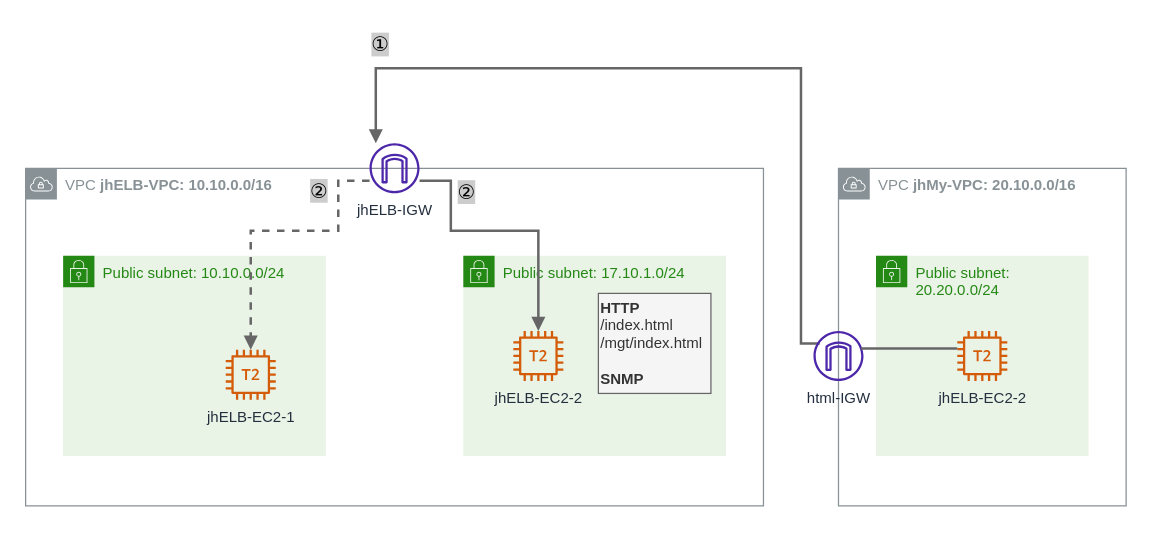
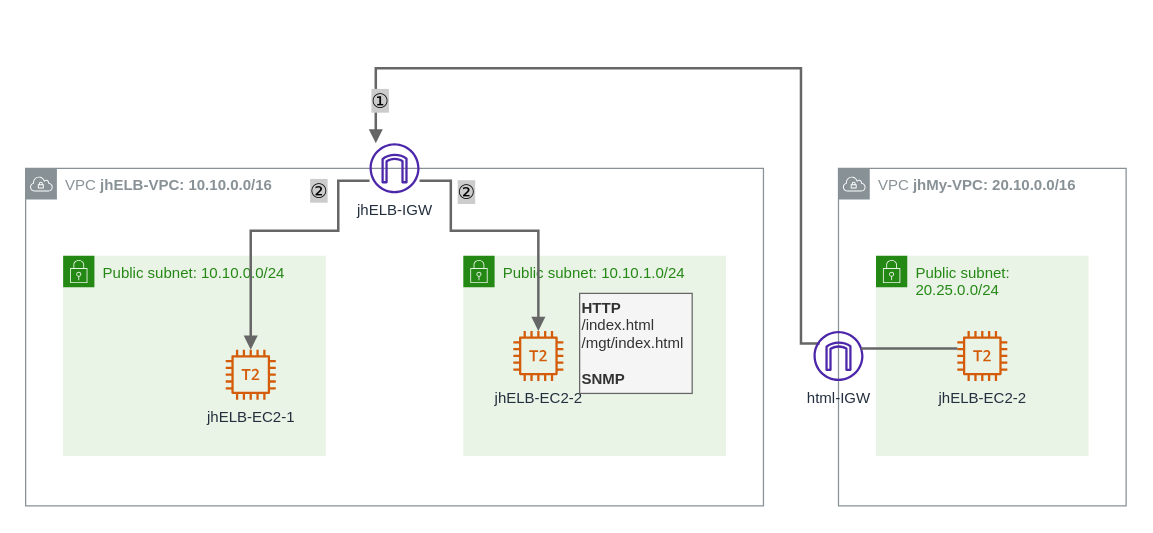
- <mxCell id="17" value="①" style="text;html=1;strokeColor=none;fillColor=none;align=center;verticalAlign=middle;whiteSpace=wrap;rounded=0;labelBackgroundColor=#CCCCCC;fontSize=16;" parent="1" vertex="1"><mxGeometry x="292" y="20" width="24" height="30" as="geometry" /></mxCell>
+ <mxCell id="17" value="①" style="text;html=1;strokeColor=none;fillColor=none;align=center;verticalAlign=middle;whiteSpace=wrap;rounded=0;labelBackgroundColor=#CCCCCC;fontSize=16;" parent="1" vertex="1"><mxGeometry x="292" y="65" width="24" height="30" as="geometry" /></mxCell>
- <mxCell id="11" style="edgeStyle=orthogonalEdgeStyle;rounded=0;orthogonalLoop=1;jettySize=auto;html=1;strokeWidth=2;endArrow=block;endFill=1;fillColor=#f5f5f5;strokeColor=#666666;dashed=1;" parent="1" source="13" target="4" edge="1"><mxGeometry relative="1" as="geometry"><Array as="points"><mxPoint x="270" y="144" /><mxPoint x="270" y="184" /><mxPoint x="200" y="184" /></Array></mxGeometry></mxCell>
+ <mxCell id="11" style="edgeStyle=orthogonalEdgeStyle;rounded=0;orthogonalLoop=1;jettySize=auto;html=1;strokeWidth=2;endArrow=block;endFill=1;fillColor=#f5f5f5;strokeColor=#666666;" parent="1" source="13" target="4" edge="1"><mxGeometry relative="1" as="geometry"><Array as="points"><mxPoint x="270" y="144" /><mxPoint x="270" y="184" /><mxPoint x="200" y="184" /></Array></mxGeometry></mxCell>
- <mxCell id="5" value="Public subnet: 17.10.1.0/24" style="points=[[0,0],[0.25,0],[0.5,0],[0.75,0],[1,0],[1,0.25],[1,0.5],[1,0.75],[1,1],[0.75,1],[0.5,1],[0.25,1],[0,1],[0,0.75],[0,0.5],[0,0.25]];outlineConnect=0;gradientColor=none;html=1;whiteSpace=wrap;fontSize=12;fontStyle=0;container=1;pointerEvents=0;collapsible=0;recursiveResize=0;shape=mxgraph.aws4.group;grIcon=mxgraph.aws4.group_security_group;grStroke=0;strokeColor=#248814;fillColor=#E9F3E6;verticalAlign=top;align=left;spacingLeft=30;fontColor=#248814;dashed=0;" parent="1" vertex="1"><mxGeometry x="370" y="204" width="210" height="160" as="geometry" /></mxCell>
+ <mxCell id="5" value="Public subnet: 10.10.1.0/24" style="points=[[0,0],[0.25,0],[0.5,0],[0.75,0],[1,0],[1,0.25],[1,0.5],[1,0.75],[1,1],[0.75,1],[0.5,1],[0.25,1],[0,1],[0,0.75],[0,0.5],[0,0.25]];outlineConnect=0;gradientColor=none;html=1;whiteSpace=wrap;fontSize=12;fontStyle=0;container=1;pointerEvents=0;collapsible=0;recursiveResize=0;shape=mxgraph.aws4.group;grIcon=mxgraph.aws4.group_security_group;grStroke=0;strokeColor=#248814;fillColor=#E9F3E6;verticalAlign=top;align=left;spacingLeft=30;fontColor=#248814;dashed=0;" parent="1" vertex="1"><mxGeometry x="370" y="204" width="210" height="160" as="geometry" /></mxCell>
- <mxCell id="9" value="Public subnet: 20.20.0.0/24" style="points=[[0,0],[0.25,0],[0.5,0],[0.75,0],[1,0],[1,0.25],[1,0.5],[1,0.75],[1,1],[0.75,1],[0.5,1],[0.25,1],[0,1],[0,0.75],[0,0.5],[0,0.25]];outlineConnect=0;gradientColor=none;html=1;whiteSpace=wrap;fontSize=12;fontStyle=0;container=1;pointerEvents=0;collapsible=0;recursiveResize=0;shape=mxgraph.aws4.group;grIcon=mxgraph.aws4.group_security_group;grStroke=0;strokeColor=#248814;fillColor=#E9F3E6;verticalAlign=top;align=left;spacingLeft=30;fontColor=#248814;dashed=0;" parent="1" vertex="1"><mxGeometry x="700" y="204" width="170" height="160" as="geometry" /></mxCell>
+ <mxCell id="9" value="Public subnet: 20.25.0.0/24" style="points=[[0,0],[0.25,0],[0.5,0],[0.75,0],[1,0],[1,0.25],[1,0.5],[1,0.75],[1,1],[0.75,1],[0.5,1],[0.25,1],[0,1],[0,0.75],[0,0.5],[0,0.25]];outlineConnect=0;gradientColor=none;html=1;whiteSpace=wrap;fontSize=12;fontStyle=0;container=1;pointerEvents=0;collapsible=0;recursiveResize=0;shape=mxgraph.aws4.group;grIcon=mxgraph.aws4.group_security_group;grStroke=0;strokeColor=#248814;fillColor=#E9F3E6;verticalAlign=top;align=left;spacingLeft=30;fontColor=#248814;dashed=0;" parent="1" vertex="1"><mxGeometry x="700" y="204" width="170" height="160" as="geometry" /></mxCell>
- <mxCell id="7" value="&lt;b&gt;HTTP&lt;/b&gt;&lt;br&gt;/index.html&lt;br&gt;/mgt/index.html&lt;br&gt;&lt;br&gt;&lt;b&gt;SNMP&lt;/b&gt;" style="text;html=1;strokeColor=#666666;fillColor=#f5f5f5;align=left;verticalAlign=middle;whiteSpace=wrap;rounded=0;fontColor=#333333;" parent="1" vertex="1"><mxGeometry x="478" y="234" width="90" height="80" as="geometry" /></mxCell>
+ <mxCell id="7" value="&lt;b&gt;HTTP&lt;/b&gt;&lt;br&gt;/index.html&lt;br&gt;/mgt/index.html&lt;br&gt;&lt;br&gt;&lt;b&gt;SNMP&lt;/b&gt;" style="text;html=1;strokeColor=#666666;fillColor=#f5f5f5;align=left;verticalAlign=middle;whiteSpace=wrap;rounded=0;fontColor=#333333;" parent="1" vertex="1"><mxGeometry x="463" y="234" width="90" height="80" as="geometry" /></mxCell>
